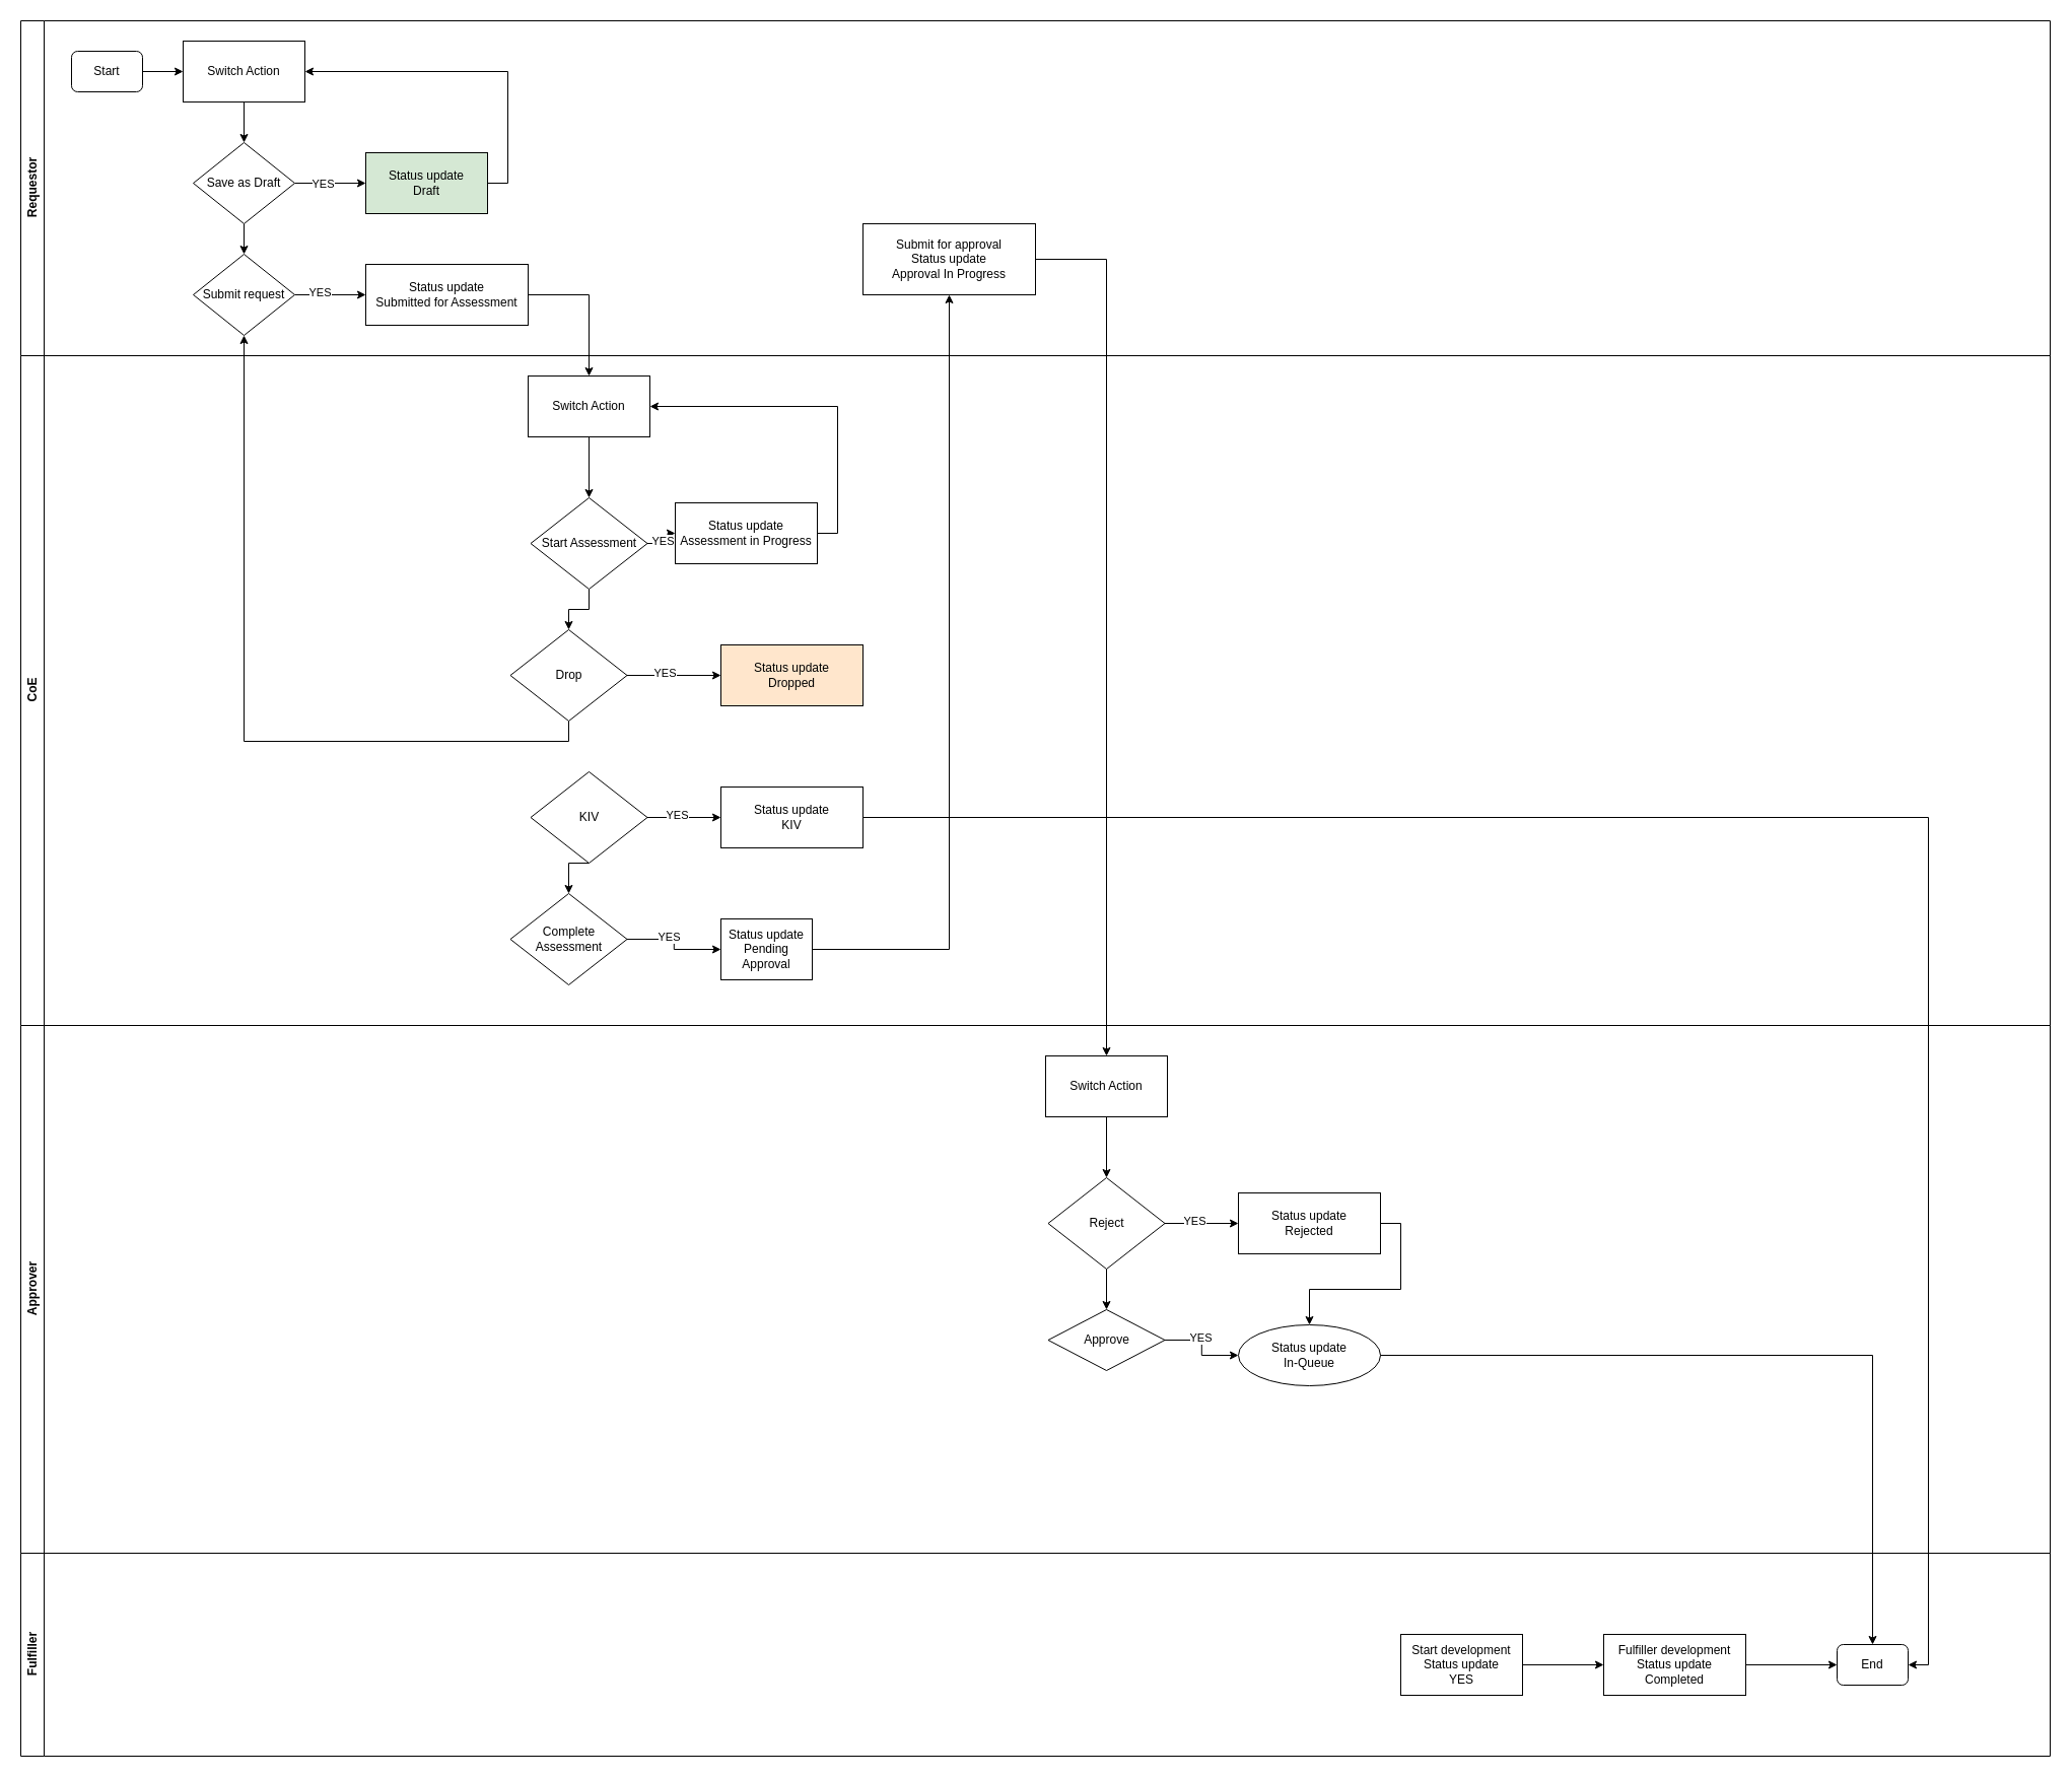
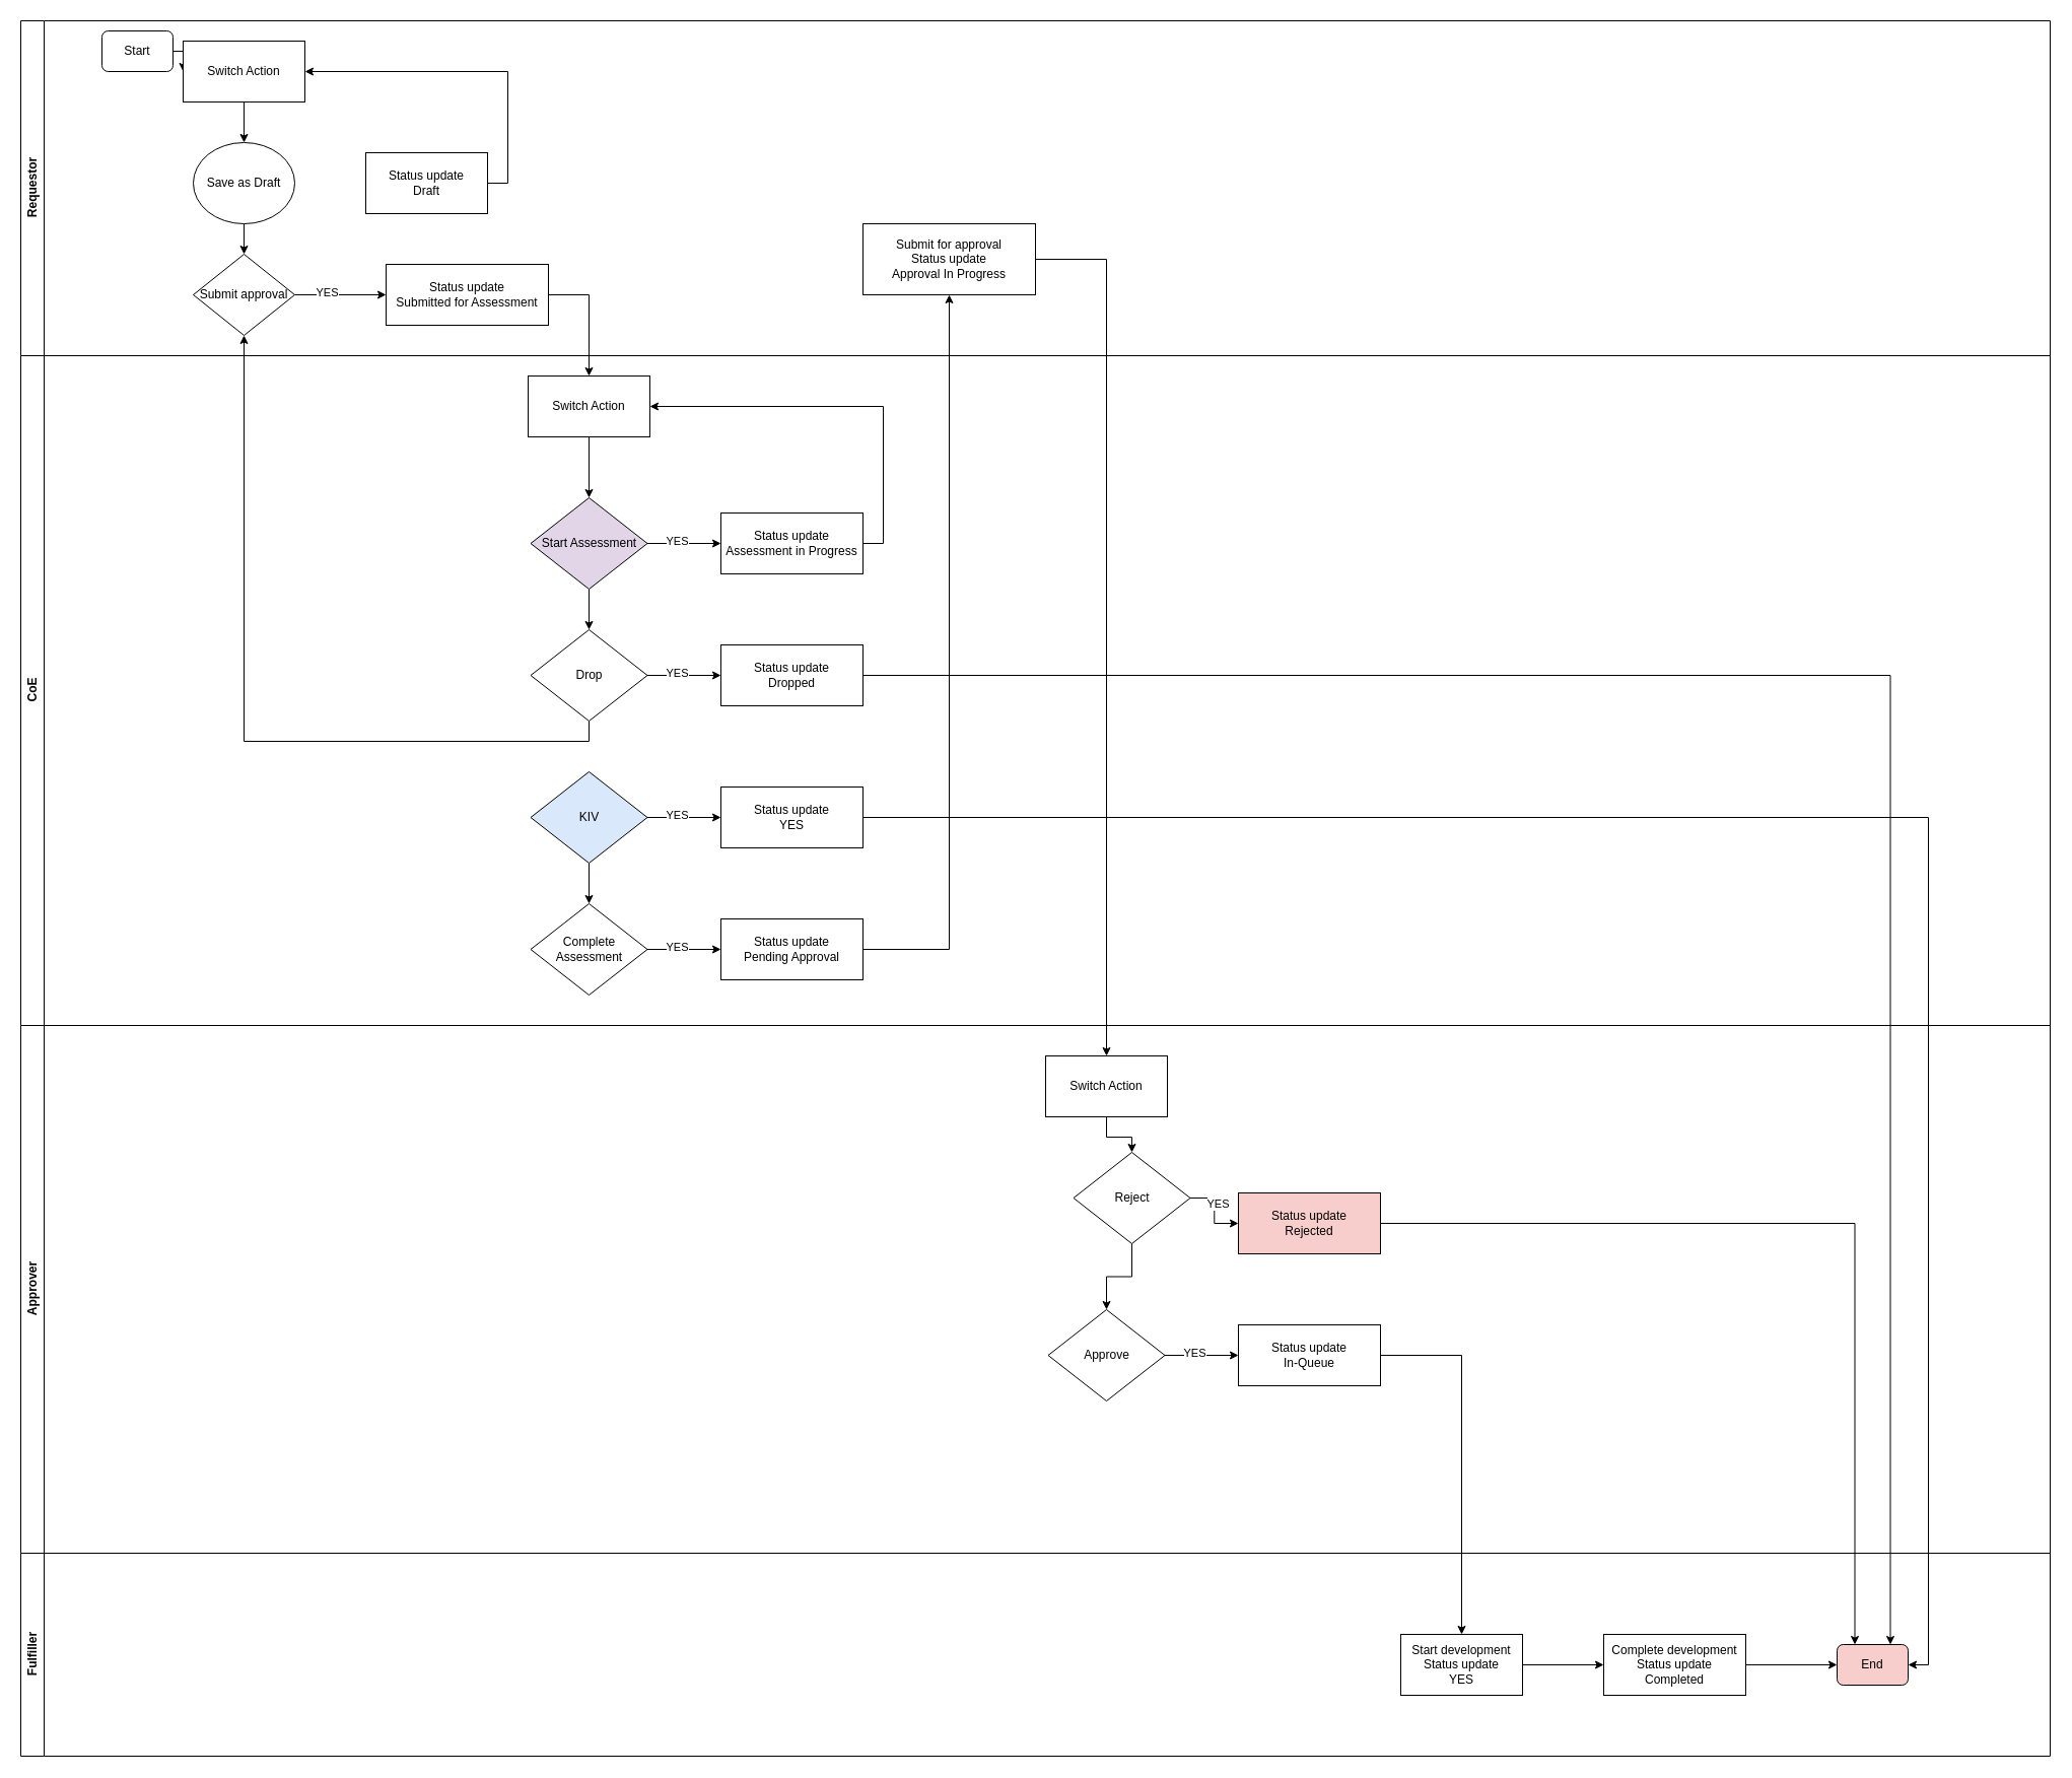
- <mxCell id="4" value="Start" style="rounded=1;whiteSpace=wrap;html=1;" parent="2" vertex="1"><mxGeometry x="50" y="30" width="70" height="40" as="geometry" /></mxCell>
+ <mxCell id="4" value="Start" style="rounded=1;whiteSpace=wrap;html=1;" parent="2" vertex="1"><mxGeometry x="80" y="10" width="70" height="40" as="geometry" /></mxCell>
- <mxCell id="10" value="Save as Draft" style="rhombus;whiteSpace=wrap;html=1;" parent="2" vertex="1"><mxGeometry x="170" y="120" width="100" height="80" as="geometry" /></mxCell>
+ <mxCell id="10" value="Save as Draft" style="ellipse;whiteSpace=wrap;html=1;" parent="2" vertex="1"><mxGeometry x="170" y="120" width="100" height="80" as="geometry" /></mxCell>
- <mxCell id="7" style="edgeStyle=orthogonalEdgeStyle;rounded=0;orthogonalLoop=1;jettySize=auto;html=1;exitX=1;exitY=0.5;exitDx=0;exitDy=0;entryX=0;entryY=0.5;entryDx=0;entryDy=0;" parent="2" source="10" target="12" edge="1"><mxGeometry relative="1" as="geometry" /></mxCell>
- <mxCell id="8" value="YES" style="edgeLabel;html=1;align=center;verticalAlign=middle;resizable=0;points=[];" parent="7" vertex="1" connectable="0"><mxGeometry x="-0.222" relative="1" as="geometry"><mxPoint as="offset" /></mxGeometry></mxCell>
- <mxCell id="12" value="Status update&lt;br&gt;Draft" style="rounded=0;whiteSpace=wrap;html=1;fillColor=#d5e8d4;" parent="2" vertex="1"><mxGeometry x="340" y="130" width="120" height="60" as="geometry" /></mxCell>
+ <mxCell id="12" value="Status update&lt;br&gt;Draft" style="rounded=0;whiteSpace=wrap;html=1;" parent="2" vertex="1"><mxGeometry x="340" y="130" width="120" height="60" as="geometry" /></mxCell>
- <mxCell id="15" value="Submit request" style="rhombus;whiteSpace=wrap;html=1;" parent="2" vertex="1"><mxGeometry x="170" y="230" width="100" height="80" as="geometry" /></mxCell>
+ <mxCell id="15" value="Submit approval" style="rhombus;whiteSpace=wrap;html=1;" parent="2" vertex="1"><mxGeometry x="170" y="230" width="100" height="80" as="geometry" /></mxCell>
- <mxCell id="16" value="Status update &lt;br&gt;Submitted for Assessment" style="rounded=0;whiteSpace=wrap;html=1;" parent="2" vertex="1"><mxGeometry x="340" y="240" width="160" height="60" as="geometry" /></mxCell>
+ <mxCell id="16" value="Status update &lt;br&gt;Submitted for Assessment" style="rounded=0;whiteSpace=wrap;html=1;" parent="2" vertex="1"><mxGeometry x="360" y="240" width="160" height="60" as="geometry" /></mxCell>
- <mxCell id="26" value="Status update&lt;br&gt;Assessment in Progress" style="rounded=0;whiteSpace=wrap;html=1;" parent="18" vertex="1"><mxGeometry x="645" y="145" width="140" height="60" as="geometry" /></mxCell>
+ <mxCell id="26" value="Status update&lt;br&gt;Assessment in Progress" style="rounded=0;whiteSpace=wrap;html=1;" parent="18" vertex="1"><mxGeometry x="690" y="155" width="140" height="60" as="geometry" /></mxCell>
- <mxCell id="24" value="Start Assessment" style="rhombus;whiteSpace=wrap;html=1;" parent="18" vertex="1"><mxGeometry x="502.5" y="140" width="115" height="90" as="geometry" /></mxCell>
+ <mxCell id="24" value="Start Assessment" style="rhombus;whiteSpace=wrap;html=1;fillColor=#e1d5e7;" parent="18" vertex="1"><mxGeometry x="502.5" y="140" width="115" height="90" as="geometry" /></mxCell>
- <mxCell id="28" value="Drop" style="rhombus;whiteSpace=wrap;html=1;" parent="18" vertex="1"><mxGeometry x="482.5" y="270" width="115" height="90" as="geometry" /></mxCell>
+ <mxCell id="28" value="Drop" style="rhombus;whiteSpace=wrap;html=1;" parent="18" vertex="1"><mxGeometry x="502.5" y="270" width="115" height="90" as="geometry" /></mxCell>
- <mxCell id="29" value="Status update&lt;br&gt;Dropped" style="rounded=0;whiteSpace=wrap;html=1;fillColor=#ffe6cc;" parent="18" vertex="1"><mxGeometry x="690" y="285" width="140" height="60" as="geometry" /></mxCell>
+ <mxCell id="29" value="Status update&lt;br&gt;Dropped" style="rounded=0;whiteSpace=wrap;html=1;" parent="18" vertex="1"><mxGeometry x="690" y="285" width="140" height="60" as="geometry" /></mxCell>
+ <mxCell id="64" style="edgeStyle=orthogonalEdgeStyle;rounded=0;orthogonalLoop=1;jettySize=auto;html=1;exitX=1;exitY=0.5;exitDx=0;exitDy=0;entryX=0.75;entryY=0;entryDx=0;entryDy=0;" parent="1" source="29" target="58" edge="1"><mxGeometry relative="1" as="geometry" /></mxCell>
- <mxCell id="33" value="KIV" style="rhombus;whiteSpace=wrap;html=1;" parent="18" vertex="1"><mxGeometry x="502.5" y="410" width="115" height="90" as="geometry" /></mxCell>
+ <mxCell id="33" value="KIV" style="rhombus;whiteSpace=wrap;html=1;fillColor=#dae8fc;" parent="18" vertex="1"><mxGeometry x="502.5" y="410" width="115" height="90" as="geometry" /></mxCell>
- <mxCell id="34" value="Status update&lt;br&gt;KIV" style="rounded=0;whiteSpace=wrap;html=1;" parent="18" vertex="1"><mxGeometry x="690" y="425" width="140" height="60" as="geometry" /></mxCell>
+ <mxCell id="34" value="Status update&lt;br&gt;YES" style="rounded=0;whiteSpace=wrap;html=1;" parent="18" vertex="1"><mxGeometry x="690" y="425" width="140" height="60" as="geometry" /></mxCell>
- <mxCell id="37" value="Complete Assessment" style="rhombus;whiteSpace=wrap;html=1;" parent="18" vertex="1"><mxGeometry x="482.5" y="530" width="115" height="90" as="geometry" /></mxCell>
+ <mxCell id="37" value="Complete Assessment" style="rhombus;whiteSpace=wrap;html=1;" parent="18" vertex="1"><mxGeometry x="502.5" y="540" width="115" height="90" as="geometry" /></mxCell>
- <mxCell id="38" value="Status update&lt;br&gt;Pending Approval" style="rounded=0;whiteSpace=wrap;html=1;" parent="18" vertex="1"><mxGeometry x="690" y="555" width="90" height="60" as="geometry" /></mxCell>
+ <mxCell id="38" value="Status update&lt;br&gt;Pending Approval" style="rounded=0;whiteSpace=wrap;html=1;" parent="18" vertex="1"><mxGeometry x="690" y="555" width="140" height="60" as="geometry" /></mxCell>
- <mxCell id="44" value="Reject" style="rhombus;whiteSpace=wrap;html=1;" parent="41" vertex="1"><mxGeometry x="1012.5" y="150" width="115" height="90" as="geometry" /></mxCell>
+ <mxCell id="44" value="Reject" style="rhombus;whiteSpace=wrap;html=1;" parent="41" vertex="1"><mxGeometry x="1037.5" y="125" width="115" height="90" as="geometry" /></mxCell>
- <mxCell id="45" value="Status update&lt;br&gt;Rejected" style="rounded=0;whiteSpace=wrap;html=1;" parent="41" vertex="1"><mxGeometry x="1200" y="165" width="140" height="60" as="geometry" /></mxCell>
+ <mxCell id="45" value="Status update&lt;br&gt;Rejected" style="rounded=0;whiteSpace=wrap;html=1;fillColor=#f8cecc;" parent="41" vertex="1"><mxGeometry x="1200" y="165" width="140" height="60" as="geometry" /></mxCell>
- <mxCell id="65" style="edgeStyle=orthogonalEdgeStyle;rounded=0;orthogonalLoop=1;jettySize=auto;html=1;exitX=1;exitY=0.5;exitDx=0;exitDy=0;" parent="1" source="45" target="50" edge="1"><mxGeometry relative="1" as="geometry" /></mxCell>
+ <mxCell id="65" style="edgeStyle=orthogonalEdgeStyle;rounded=0;orthogonalLoop=1;jettySize=auto;html=1;exitX=1;exitY=0.5;exitDx=0;exitDy=0;entryX=0.25;entryY=0;entryDx=0;entryDy=0;" parent="1" source="45" target="58" edge="1"><mxGeometry relative="1" as="geometry" /></mxCell>
- <mxCell id="48" value="Approve" style="rhombus;whiteSpace=wrap;html=1;" parent="41" vertex="1"><mxGeometry x="1012.5" y="280" width="115" height="60" as="geometry" /></mxCell>
+ <mxCell id="48" value="Approve" style="rhombus;whiteSpace=wrap;html=1;" parent="41" vertex="1"><mxGeometry x="1012.5" y="280" width="115" height="90" as="geometry" /></mxCell>
- <mxCell id="50" value="Status update&lt;br&gt;In-Queue" style="ellipse;whiteSpace=wrap;html=1;" parent="41" vertex="1"><mxGeometry x="1200" y="295" width="140" height="60" as="geometry" /></mxCell>
+ <mxCell id="50" value="Status update&lt;br&gt;In-Queue" style="rounded=0;whiteSpace=wrap;html=1;" parent="41" vertex="1"><mxGeometry x="1200" y="295" width="140" height="60" as="geometry" /></mxCell>
- <mxCell id="62" style="edgeStyle=orthogonalEdgeStyle;rounded=0;orthogonalLoop=1;jettySize=auto;html=1;exitX=1;exitY=0.5;exitDx=0;exitDy=0;" parent="1" source="50" target="58" edge="1"><mxGeometry relative="1" as="geometry" /></mxCell>
+ <mxCell id="62" style="edgeStyle=orthogonalEdgeStyle;rounded=0;orthogonalLoop=1;jettySize=auto;html=1;exitX=1;exitY=0.5;exitDx=0;exitDy=0;entryX=0.5;entryY=0;entryDx=0;entryDy=0;" parent="1" source="50" target="55" edge="1"><mxGeometry relative="1" as="geometry" /></mxCell>
- <mxCell id="57" value="Fulfiller development&lt;br&gt;Status update&lt;br&gt;Completed" style="rounded=0;whiteSpace=wrap;html=1;" parent="53" vertex="1"><mxGeometry x="1560" y="80" width="140" height="60" as="geometry" /></mxCell>
+ <mxCell id="57" value="Complete development&lt;br&gt;Status update&lt;br&gt;Completed" style="rounded=0;whiteSpace=wrap;html=1;" parent="53" vertex="1"><mxGeometry x="1560" y="80" width="140" height="60" as="geometry" /></mxCell>
- <mxCell id="58" value="End" style="rounded=1;whiteSpace=wrap;html=1;" parent="53" vertex="1"><mxGeometry x="1790" y="90" width="70" height="40" as="geometry" /></mxCell>
+ <mxCell id="58" value="End" style="rounded=1;whiteSpace=wrap;html=1;fillColor=#f8cecc;" parent="53" vertex="1"><mxGeometry x="1790" y="90" width="70" height="40" as="geometry" /></mxCell>
